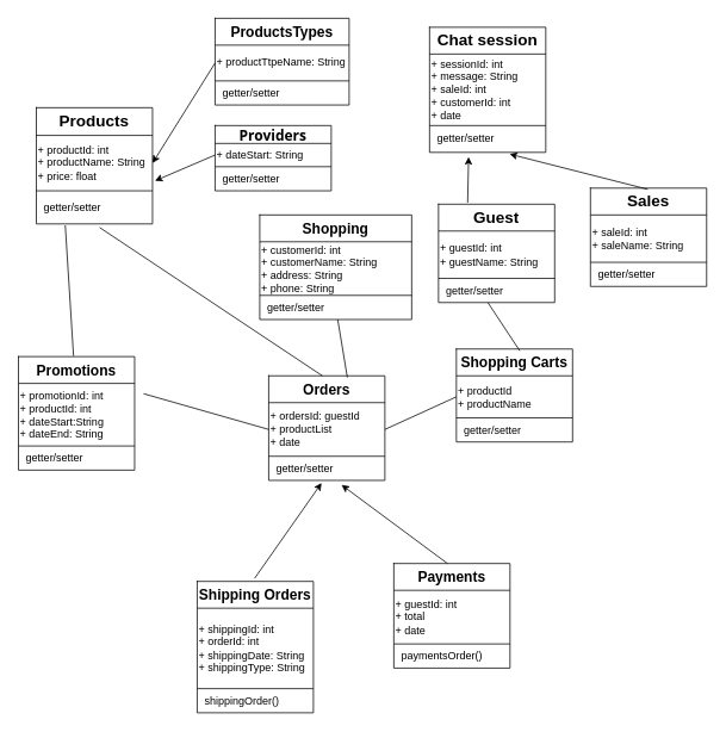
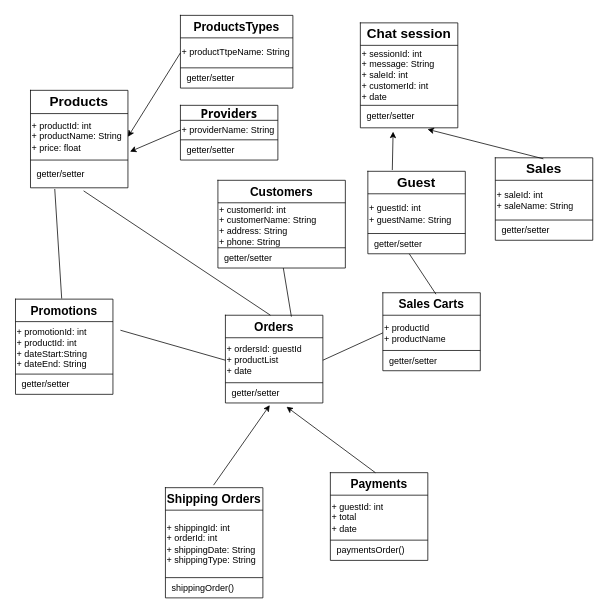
- <mxCell id="20" value="+ dateStart: String" style="shape=partialRectangle;html=1;whiteSpace=wrap;connectable=0;overflow=hidden;fillColor=none;top=0;left=0;bottom=0;right=0;align=left;" vertex="1" parent="19"><mxGeometry width="130" height="26" as="geometry" /></mxCell>
+ <mxCell id="20" value="+ providerName: String" style="shape=partialRectangle;html=1;whiteSpace=wrap;connectable=0;overflow=hidden;fillColor=none;top=0;left=0;bottom=0;right=0;align=left;" vertex="1" parent="19"><mxGeometry width="130" height="26" as="geometry" /></mxCell>
- <mxCell id="53" value="&lt;span style=&quot;font-size: 16px&quot;&gt;&lt;b&gt;Shopping&lt;/b&gt;&lt;/span&gt;" style="shape=partialRectangle;html=1;whiteSpace=wrap;connectable=0;overflow=hidden;fillColor=none;top=0;left=0;bottom=0;right=0;" vertex="1" parent="52"><mxGeometry width="170" height="30" as="geometry" /></mxCell>
+ <mxCell id="53" value="&lt;span style=&quot;font-size: 16px&quot;&gt;&lt;b&gt;Customers&lt;/b&gt;&lt;/span&gt;" style="shape=partialRectangle;html=1;whiteSpace=wrap;connectable=0;overflow=hidden;fillColor=none;top=0;left=0;bottom=0;right=0;" vertex="1" parent="52"><mxGeometry width="170" height="30" as="geometry" /></mxCell>
- <mxCell id="25" value="&lt;b&gt;&lt;font style=&quot;font-size: 16px&quot;&gt;Shopping Carts&lt;/font&gt;&lt;/b&gt;" style="shape=partialRectangle;html=1;whiteSpace=wrap;connectable=0;overflow=hidden;fillColor=none;top=0;left=0;bottom=0;right=0;" vertex="1" parent="24"><mxGeometry width="130" height="30" as="geometry" /></mxCell>
+ <mxCell id="25" value="&lt;b&gt;&lt;font style=&quot;font-size: 16px&quot;&gt;Sales Carts&lt;/font&gt;&lt;/b&gt;" style="shape=partialRectangle;html=1;whiteSpace=wrap;connectable=0;overflow=hidden;fillColor=none;top=0;left=0;bottom=0;right=0;" vertex="1" parent="24"><mxGeometry width="130" height="30" as="geometry" /></mxCell>
